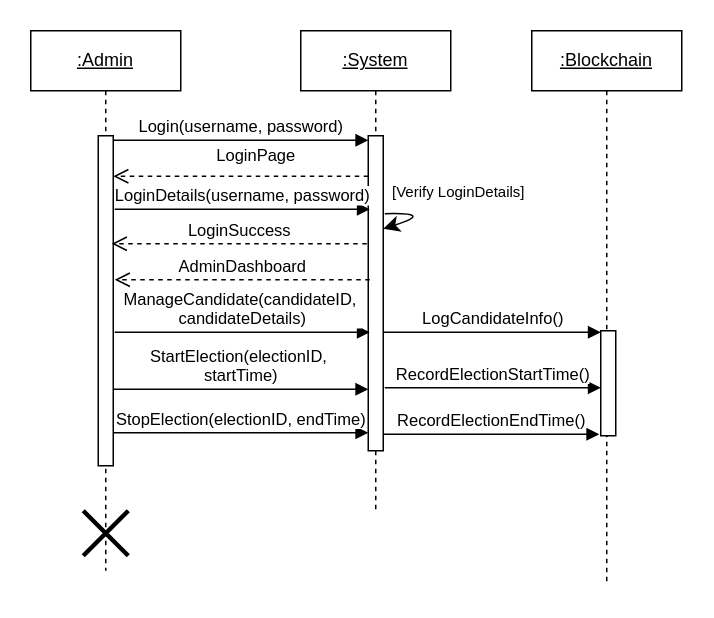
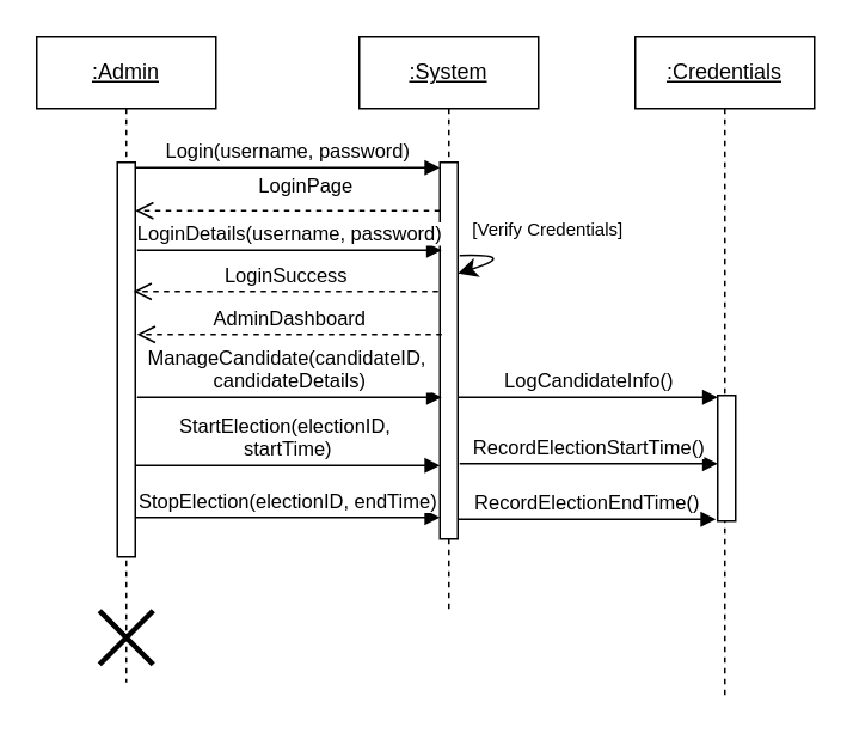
- <mxCell id="9" value="&lt;u&gt;:Blockchain&lt;/u&gt;" style="shape=umlLifeline;perimeter=lifelinePerimeter;whiteSpace=wrap;html=1;container=0;dropTarget=0;collapsible=0;recursiveResize=0;outlineConnect=0;portConstraint=eastwest;newEdgeStyle={&quot;edgeStyle&quot;:&quot;elbowEdgeStyle&quot;,&quot;elbow&quot;:&quot;vertical&quot;,&quot;curved&quot;:0,&quot;rounded&quot;:0};" parent="1" vertex="1"><mxGeometry x="354" y="20" width="100" height="370" as="geometry" /></mxCell>
+ <mxCell id="9" value="&lt;u&gt;:Credentials&lt;/u&gt;" style="shape=umlLifeline;perimeter=lifelinePerimeter;whiteSpace=wrap;html=1;container=0;dropTarget=0;collapsible=0;recursiveResize=0;outlineConnect=0;portConstraint=eastwest;newEdgeStyle={&quot;edgeStyle&quot;:&quot;elbowEdgeStyle&quot;,&quot;elbow&quot;:&quot;vertical&quot;,&quot;curved&quot;:0,&quot;rounded&quot;:0};" parent="1" vertex="1"><mxGeometry x="354" y="20" width="100" height="370" as="geometry" /></mxCell>
- <mxCell id="16" value="&lt;font style=&quot;font-size: 10px;&quot;&gt;[Verify LoginDetails]&lt;/font&gt;" style="text;html=1;align=center;verticalAlign=middle;resizable=0;points=[];autosize=1;strokeColor=none;fillColor=none;fontSize=16;" parent="1" vertex="1"><mxGeometry x="250" y="110" width="110" height="30" as="geometry" /></mxCell>
+ <mxCell id="16" value="&lt;font style=&quot;font-size: 10px;&quot;&gt;[Verify Credentials]&lt;/font&gt;" style="text;html=1;align=center;verticalAlign=middle;resizable=0;points=[];autosize=1;strokeColor=none;fillColor=none;fontSize=16;" parent="1" vertex="1"><mxGeometry x="250" y="110" width="110" height="30" as="geometry" /></mxCell>
